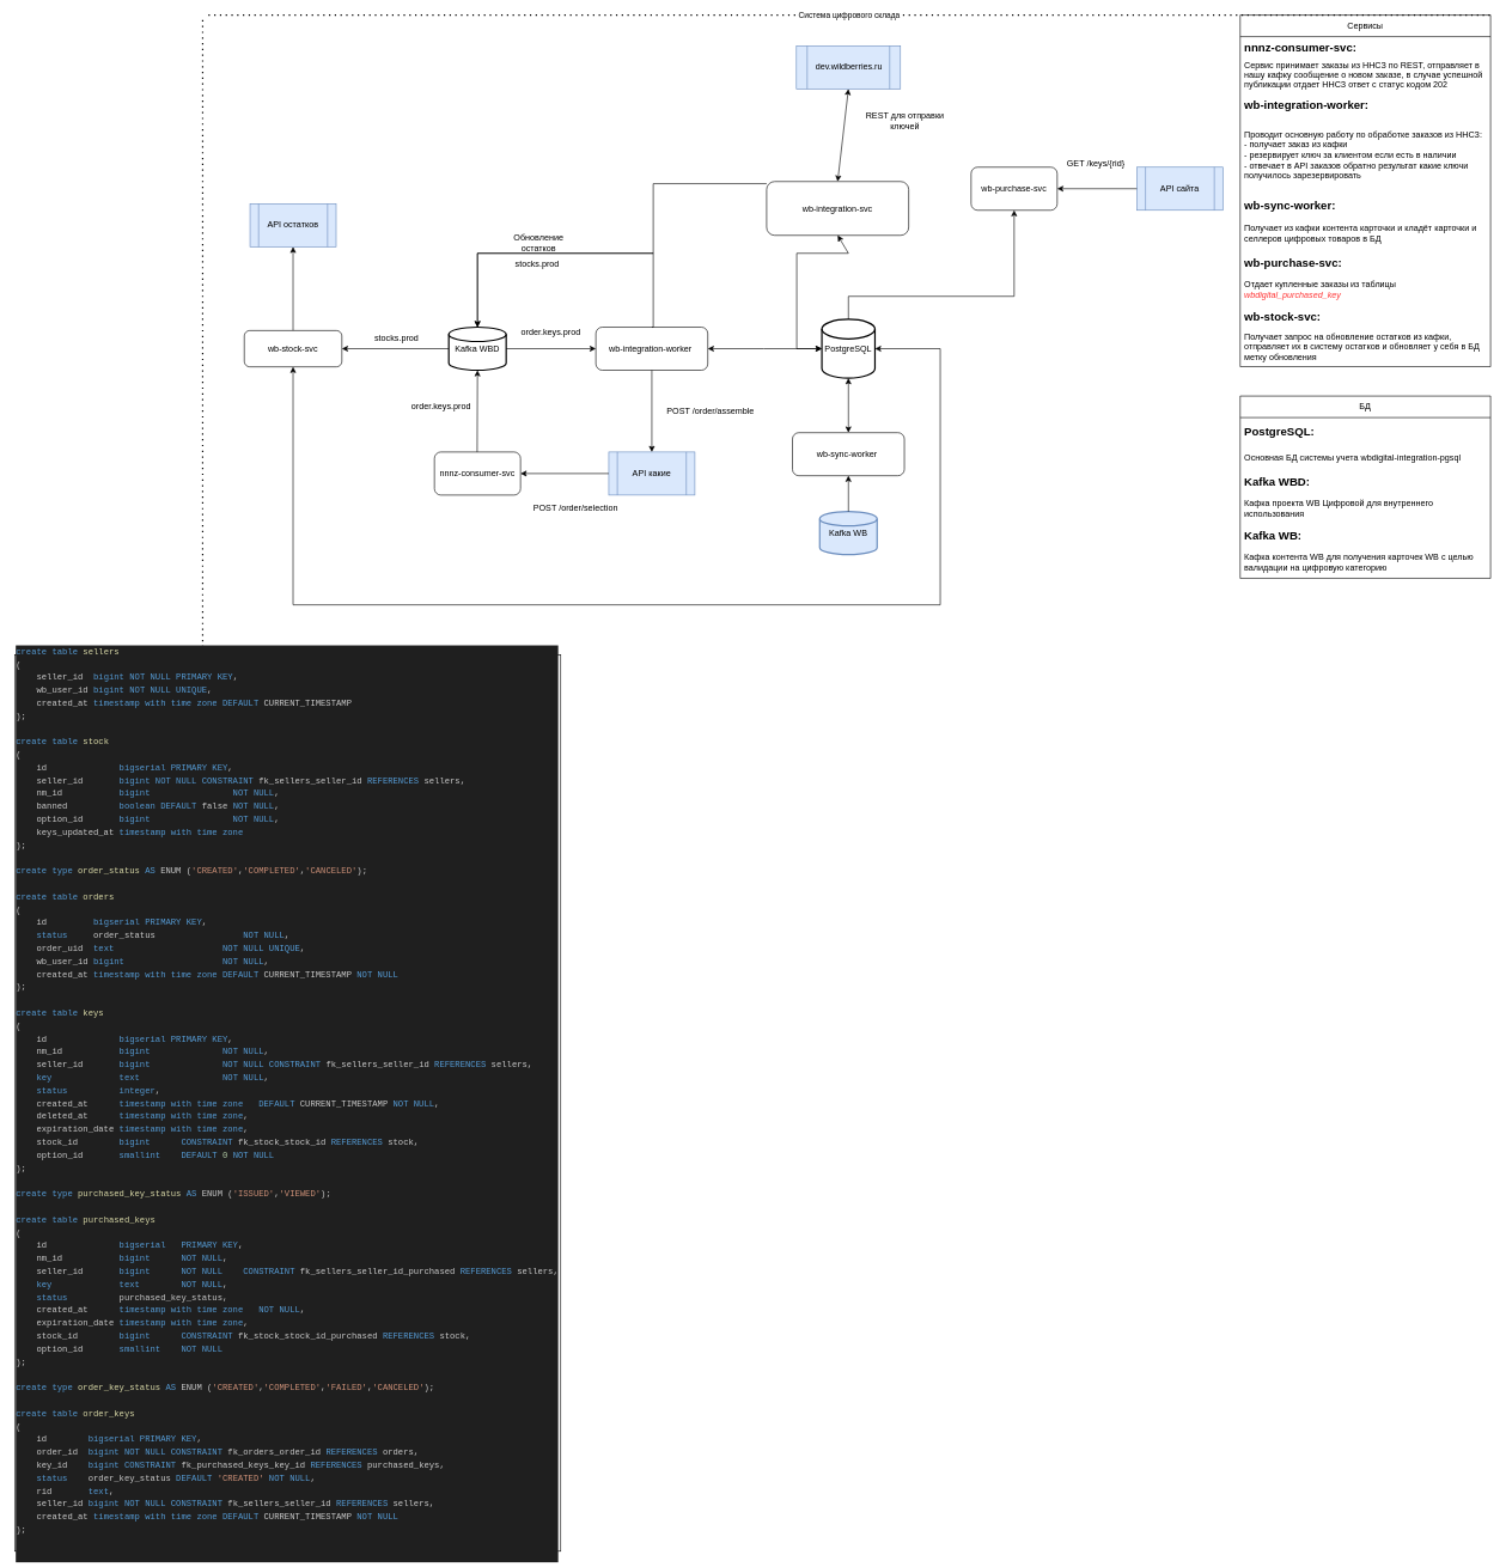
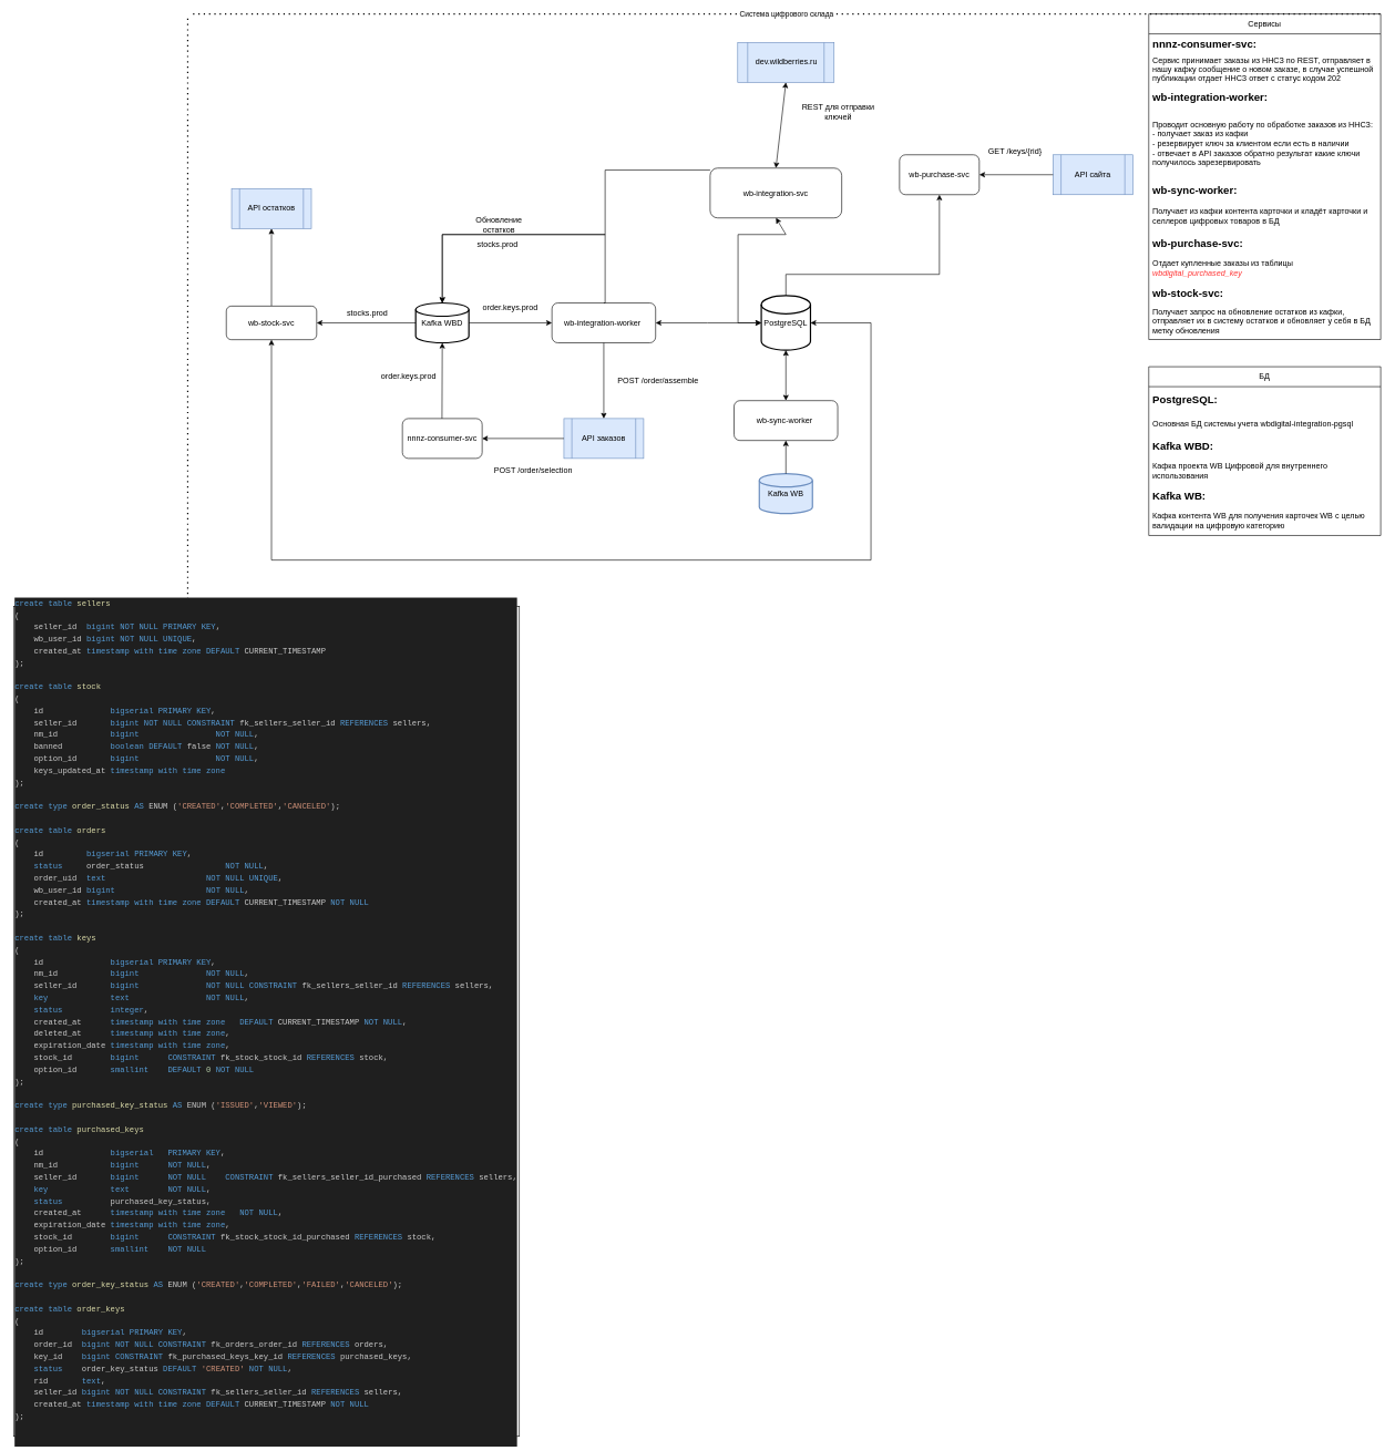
- <mxCell id="3" value="API какие" style="shape=process;whiteSpace=wrap;html=1;backgroundOutline=1;fillColor=#dae8fc;strokeColor=#6c8ebf;" vertex="1" parent="1"><mxGeometry x="848" y="629" width="120" height="60" as="geometry" /></mxCell>
+ <mxCell id="3" value="API заказов" style="shape=process;whiteSpace=wrap;html=1;backgroundOutline=1;fillColor=#dae8fc;strokeColor=#6c8ebf;" vertex="1" parent="1"><mxGeometry x="848" y="629" width="120" height="60" as="geometry" /></mxCell>
